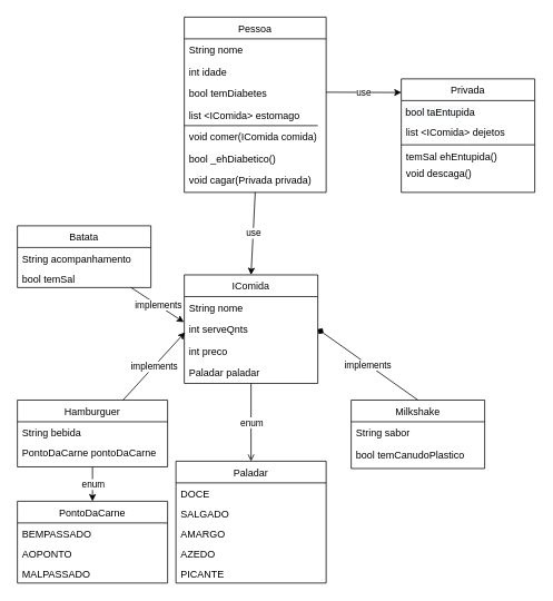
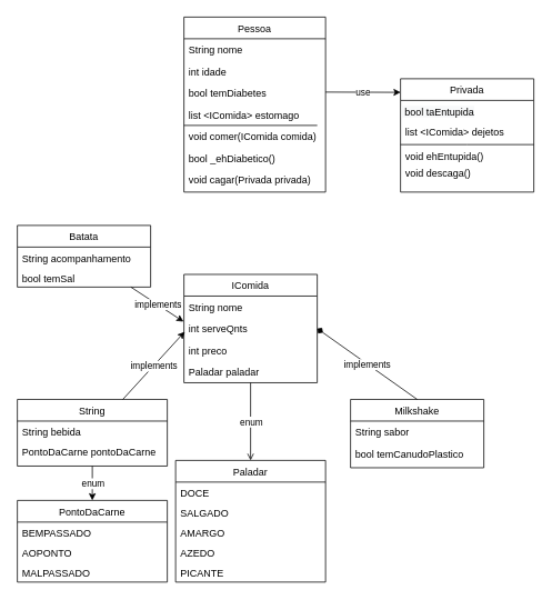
- <mxCell id="39" value="temSal ehEntupida()" style="text;align=left;verticalAlign=top;spacingLeft=4;spacingRight=4;overflow=hidden;rotatable=0;points=[[0,0.5],[1,0.5]];portConstraint=eastwest;" parent="35" vertex="1"><mxGeometry y="80" width="160" height="20" as="geometry" /></mxCell>
+ <mxCell id="39" value="void ehEntupida()" style="text;align=left;verticalAlign=top;spacingLeft=4;spacingRight=4;overflow=hidden;rotatable=0;points=[[0,0.5],[1,0.5]];portConstraint=eastwest;" parent="35" vertex="1"><mxGeometry y="80" width="160" height="20" as="geometry" /></mxCell>
- <mxCell id="33" value="" style="endArrow=classic;html=1;rounded=0;entryX=0.5;entryY=0;entryDx=0;entryDy=0;exitX=0.5;exitY=1;exitDx=0;exitDy=0;" parent="1" source="22" target="2" edge="1"><mxGeometry relative="1" as="geometry"><mxPoint x="299.997" y="250" as="sourcePoint" /><mxPoint x="300" y="350" as="targetPoint" /></mxGeometry></mxCell>
- <mxCell id="34" value="use" style="edgeLabel;resizable=0;html=1;align=center;verticalAlign=middle;" parent="33" connectable="0" vertex="1"><mxGeometry relative="1" as="geometry" /></mxCell>
- <mxCell id="7" value="Hamburguer" style="swimlane;fontStyle=0;align=center;verticalAlign=top;childLayout=stackLayout;horizontal=1;startSize=26;horizontalStack=0;resizeParent=1;resizeLast=0;collapsible=1;marginBottom=0;rounded=0;shadow=0;strokeWidth=1;" parent="1" vertex="1"><mxGeometry x="20" y="478.8" width="180" height="80" as="geometry"><mxRectangle x="130" y="380" width="160" height="26" as="alternateBounds" /></mxGeometry></mxCell>
+ <mxCell id="7" value="String" style="swimlane;fontStyle=0;align=center;verticalAlign=top;childLayout=stackLayout;horizontal=1;startSize=26;horizontalStack=0;resizeParent=1;resizeLast=0;collapsible=1;marginBottom=0;rounded=0;shadow=0;strokeWidth=1;" parent="1" vertex="1"><mxGeometry x="20" y="478.8" width="180" height="80" as="geometry"><mxRectangle x="130" y="380" width="160" height="26" as="alternateBounds" /></mxGeometry></mxCell>
